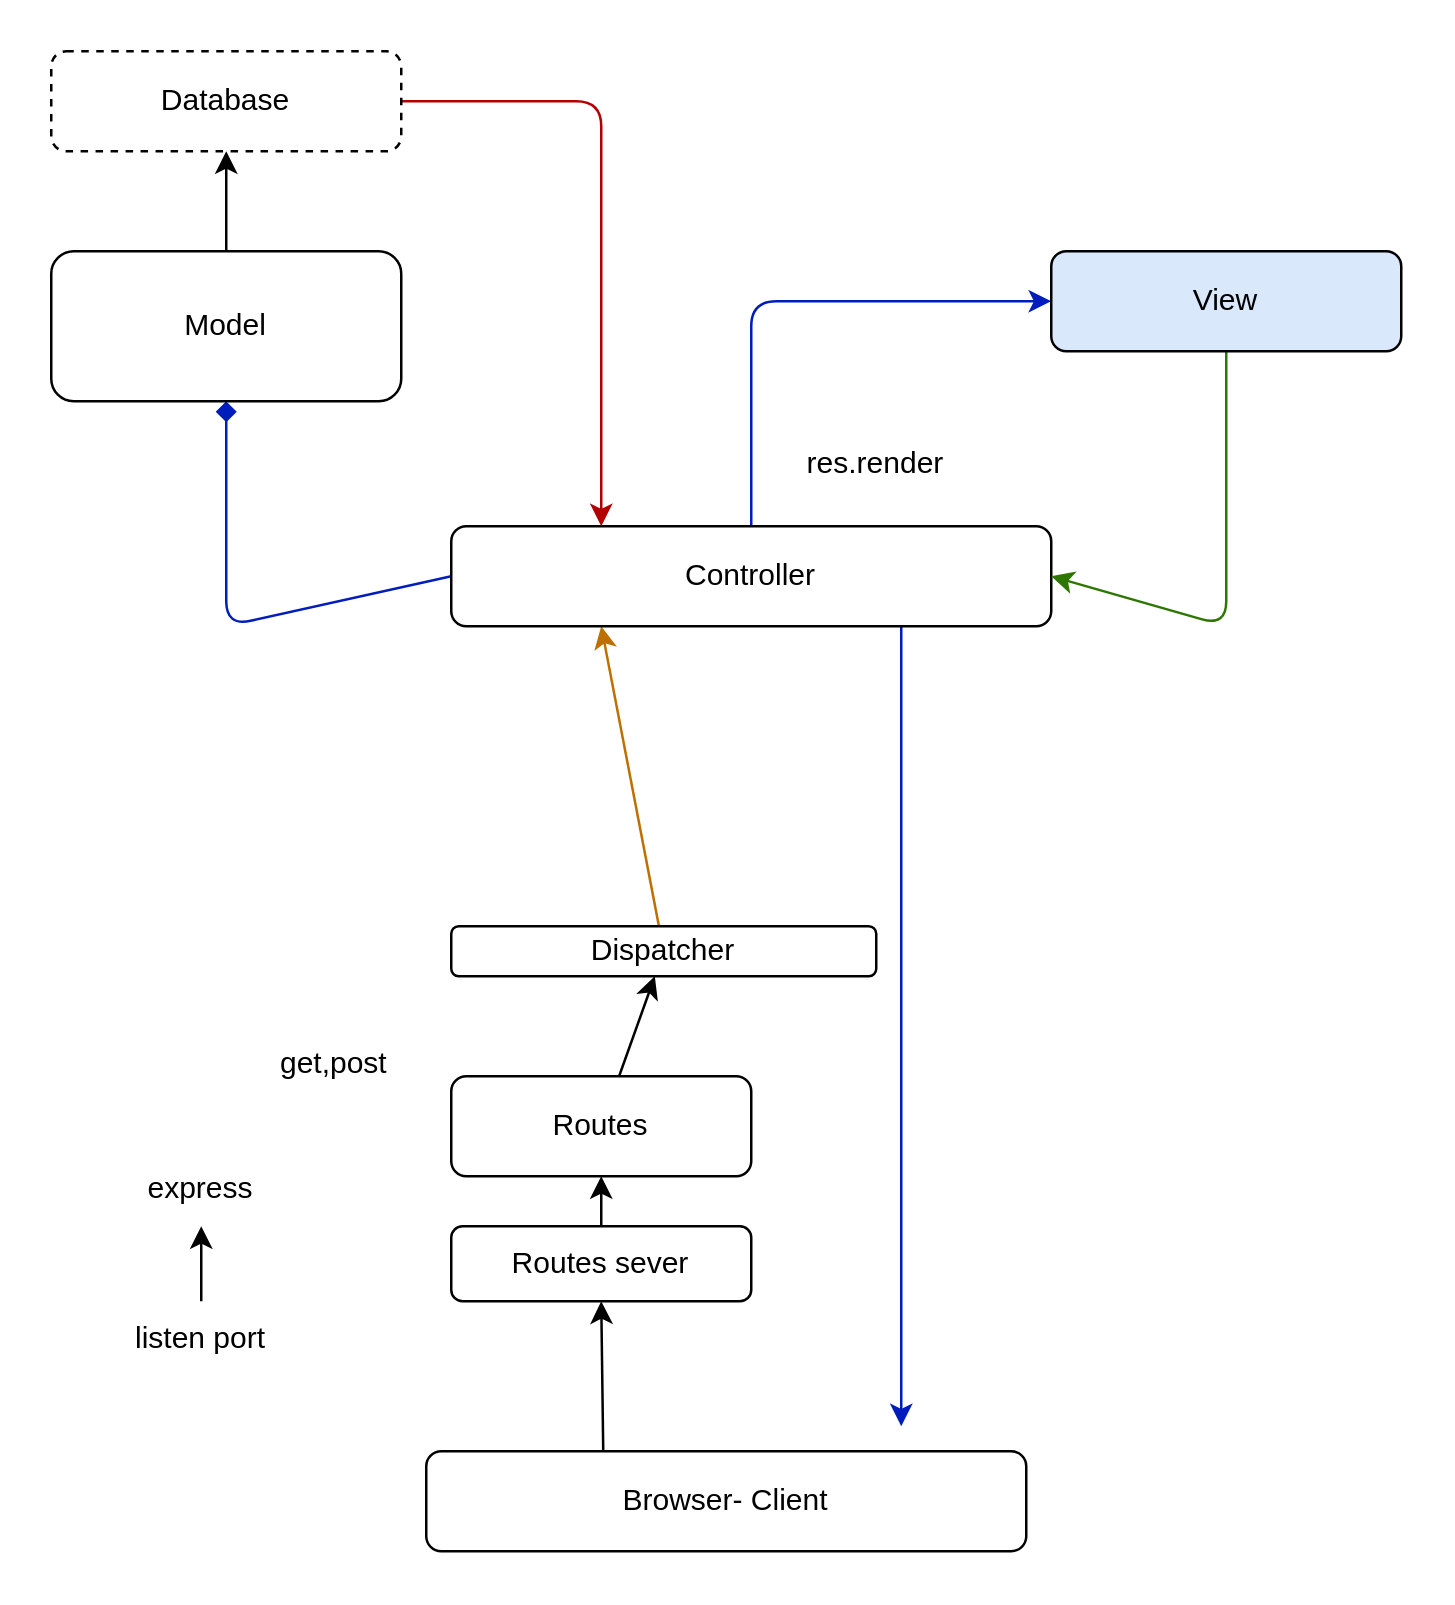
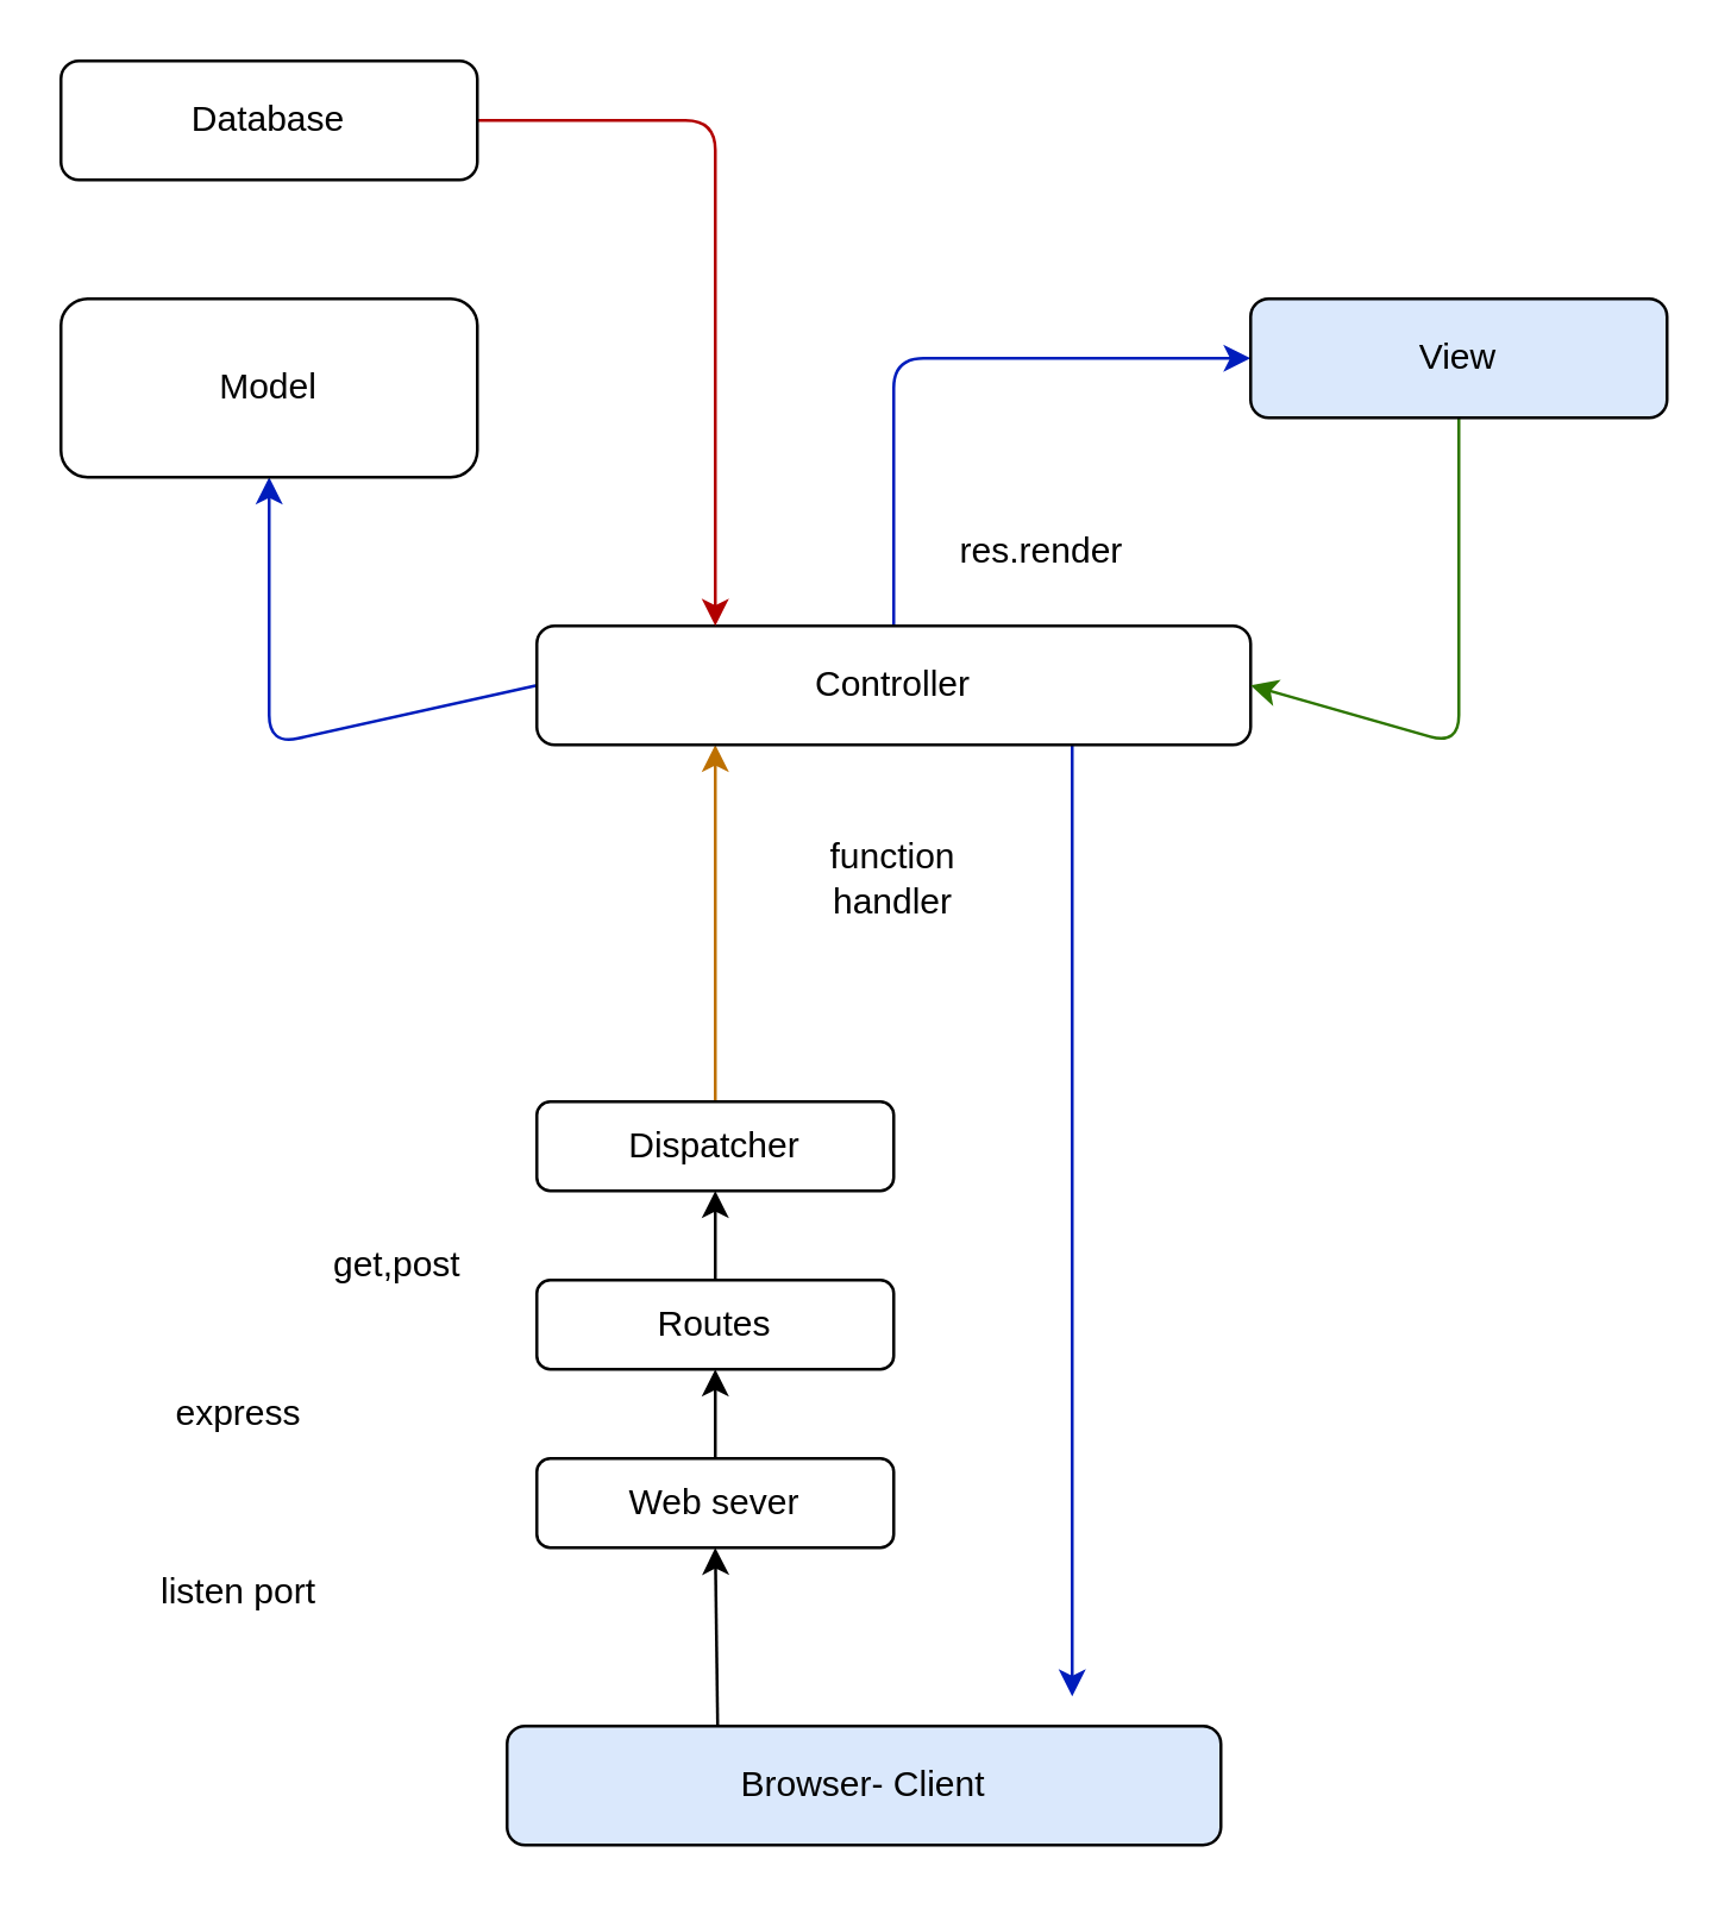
- <mxCell id="19" value="Database" style="rounded=1;whiteSpace=wrap;html=1;dashed=1;" vertex="1" parent="1"><mxGeometry x="20" y="20" width="140" height="40" as="geometry" /></mxCell>
+ <mxCell id="19" value="Database" style="rounded=1;whiteSpace=wrap;html=1;" vertex="1" parent="1"><mxGeometry x="20" y="20" width="140" height="40" as="geometry" /></mxCell>
- <mxCell id="14" style="edgeStyle=none;html=1;" edge="1" parent="1" source="15" target="19"><mxGeometry relative="1" as="geometry" /></mxCell>
- <mxCell id="10" style="edgeStyle=none;html=1;entryX=0.5;entryY=1;entryDx=0;entryDy=0;exitX=0;exitY=0.5;exitDx=0;exitDy=0;fillColor=#0050ef;strokeColor=#001DBC;endArrow=diamond;" edge="1" parent="1" source="13" target="15"><mxGeometry relative="1" as="geometry"><mxPoint x="90" y="240" as="sourcePoint" /><Array as="points"><mxPoint x="90" y="250" /></Array></mxGeometry></mxCell>
+ <mxCell id="10" style="edgeStyle=none;html=1;entryX=0.5;entryY=1;entryDx=0;entryDy=0;exitX=0;exitY=0.5;exitDx=0;exitDy=0;fillColor=#0050ef;strokeColor=#001DBC;" edge="1" parent="1" source="13" target="15"><mxGeometry relative="1" as="geometry"><mxPoint x="90" y="240" as="sourcePoint" /><Array as="points"><mxPoint x="90" y="250" /></Array></mxGeometry></mxCell>
+ <mxCell id="24" value="function handler" style="text;html=1;strokeColor=none;fillColor=none;align=center;verticalAlign=middle;whiteSpace=wrap;rounded=0;" vertex="1" parent="1"><mxGeometry x="270" y="280" width="60" height="30" as="geometry" /></mxCell>
- <mxCell id="9" value="Dispatcher" style="rounded=1;whiteSpace=wrap;html=1;" vertex="1" parent="1"><mxGeometry x="180" y="370" width="170" height="20" as="geometry" /></mxCell>
+ <mxCell id="9" value="Dispatcher" style="rounded=1;whiteSpace=wrap;html=1;" vertex="1" parent="1"><mxGeometry x="180" y="370" width="120" height="30" as="geometry" /></mxCell>
- <mxCell id="7" value="Routes" style="rounded=1;whiteSpace=wrap;html=1;" vertex="1" parent="1"><mxGeometry x="180" y="430" width="120" height="40" as="geometry" /></mxCell>
+ <mxCell id="7" value="Routes" style="rounded=1;whiteSpace=wrap;html=1;" vertex="1" parent="1"><mxGeometry x="180" y="430" width="120" height="30" as="geometry" /></mxCell>
- <mxCell id="5" value="Routes sever" style="rounded=1;whiteSpace=wrap;html=1;" vertex="1" parent="1"><mxGeometry x="180" y="490" width="120" height="30" as="geometry" /></mxCell>
+ <mxCell id="5" value="Web sever" style="rounded=1;whiteSpace=wrap;html=1;" vertex="1" parent="1"><mxGeometry x="180" y="490" width="120" height="30" as="geometry" /></mxCell>
- <mxCell id="20" style="edgeStyle=none;html=1;" edge="1" parent="1" source="21" target="22"><mxGeometry relative="1" as="geometry" /></mxCell>
- <mxCell id="3" value="Browser- Client" style="rounded=1;whiteSpace=wrap;html=1;" vertex="1" parent="1"><mxGeometry x="170" y="580" width="240" height="40" as="geometry" /></mxCell>
+ <mxCell id="3" value="Browser- Client" style="rounded=1;whiteSpace=wrap;html=1;fillColor=#dae8fc;" vertex="1" parent="1"><mxGeometry x="170" y="580" width="240" height="40" as="geometry" /></mxCell>
